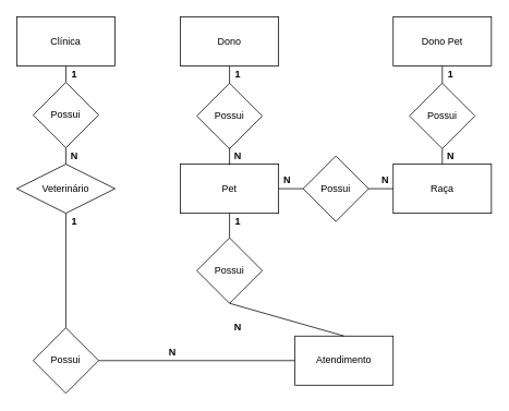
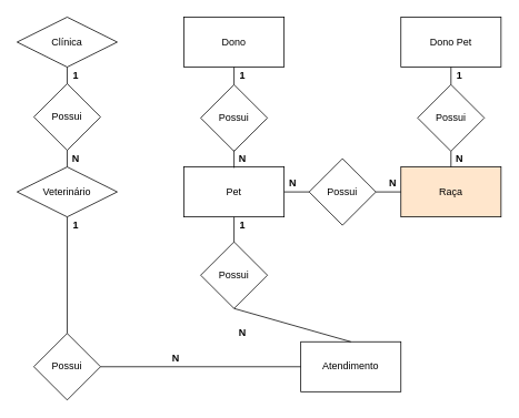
- <mxCell id="2" value="Clínica" style="rounded=0;whiteSpace=wrap;html=1;" parent="1" vertex="1"><mxGeometry x="20" y="20" width="120" height="60" as="geometry" /></mxCell>
+ <mxCell id="2" value="Clínica" style="rhombus;whiteSpace=wrap;html=1;" parent="1" vertex="1"><mxGeometry x="20" y="20" width="120" height="60" as="geometry" /></mxCell>
- <mxCell id="30" value="Raça" style="rounded=0;whiteSpace=wrap;html=1;" parent="1" vertex="1"><mxGeometry x="480" y="200" width="120" height="60" as="geometry" /></mxCell>
+ <mxCell id="30" value="Raça" style="rounded=0;whiteSpace=wrap;html=1;fillColor=#ffe6cc;" parent="1" vertex="1"><mxGeometry x="480" y="200" width="120" height="60" as="geometry" /></mxCell>
